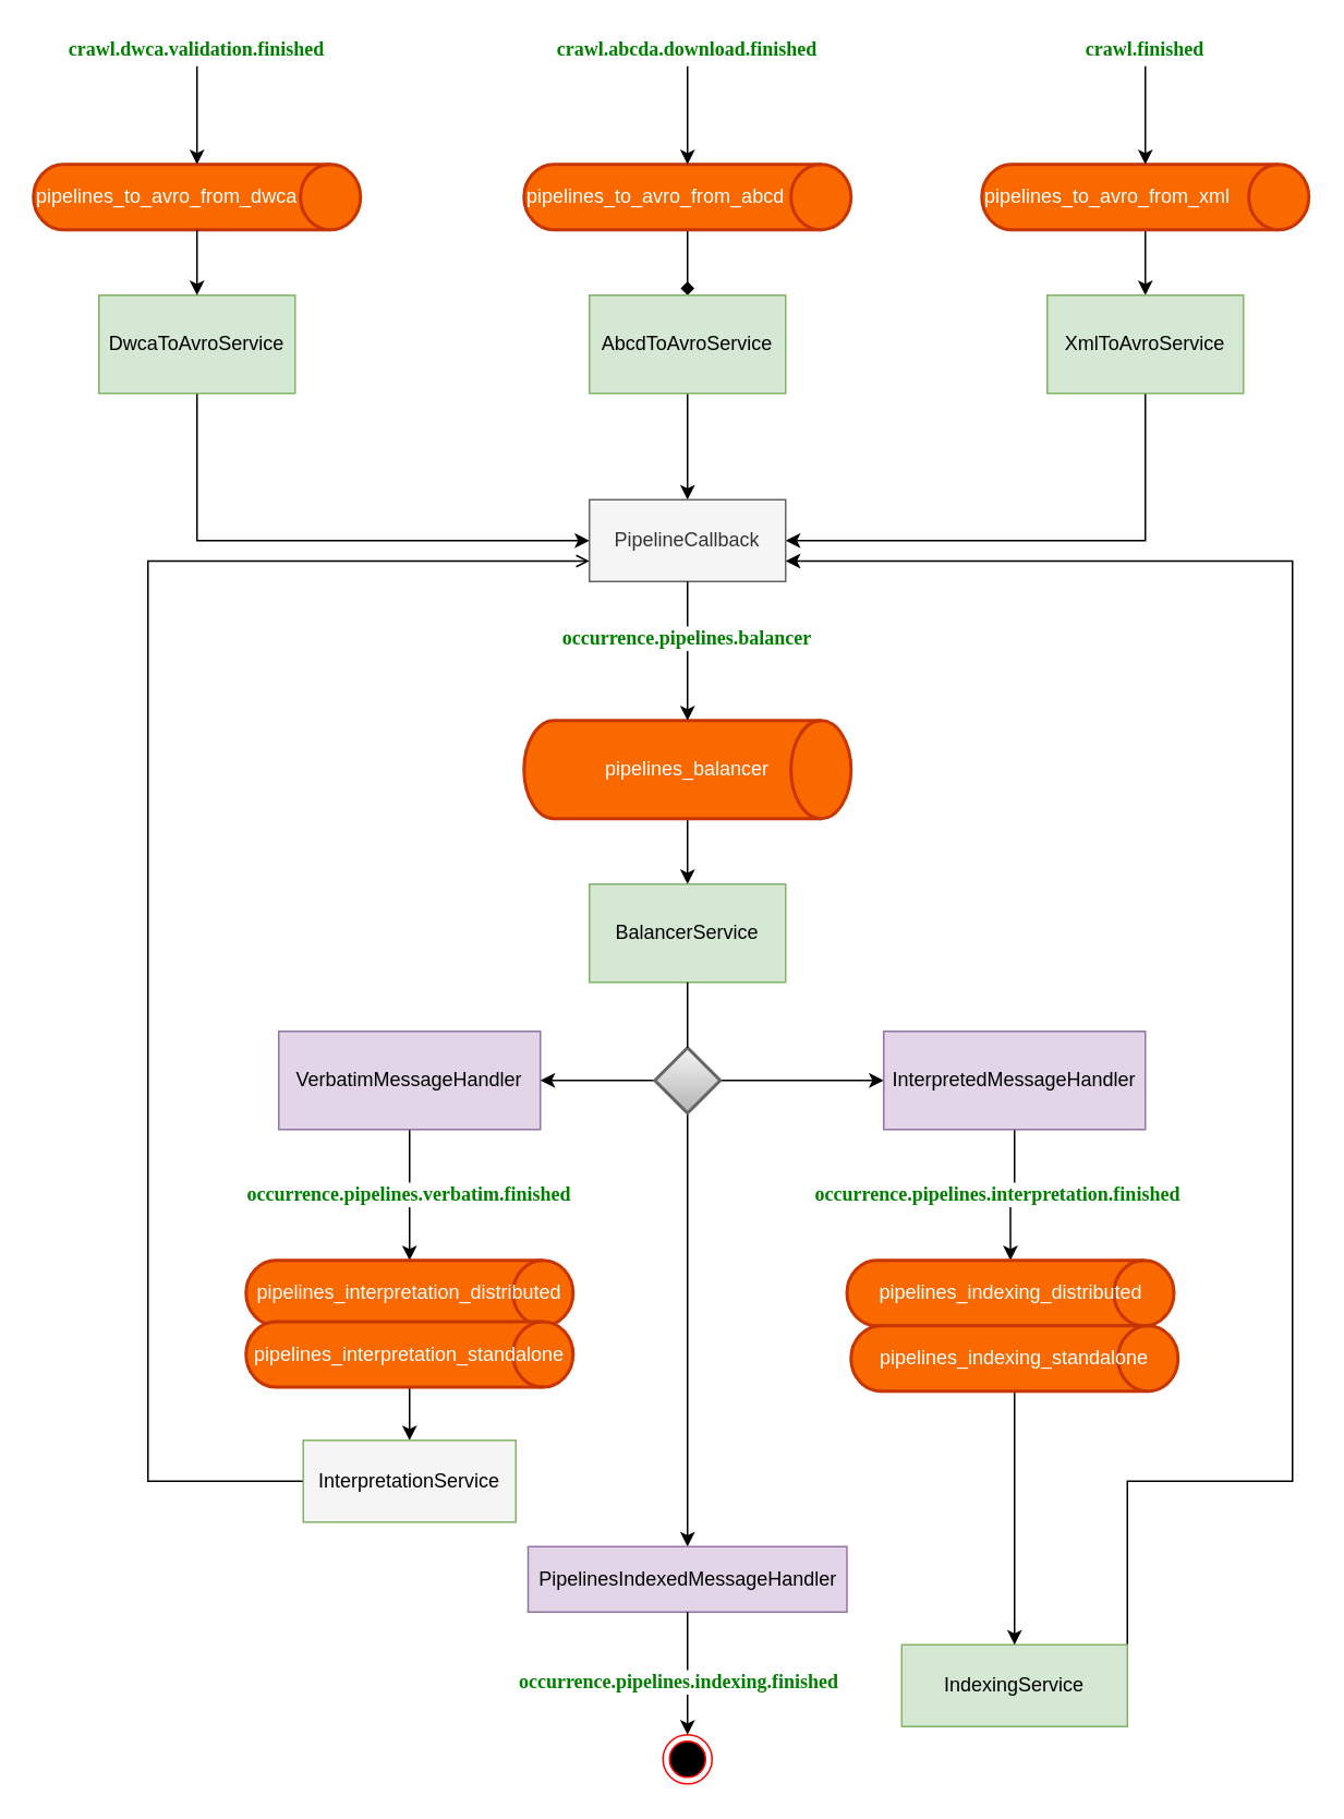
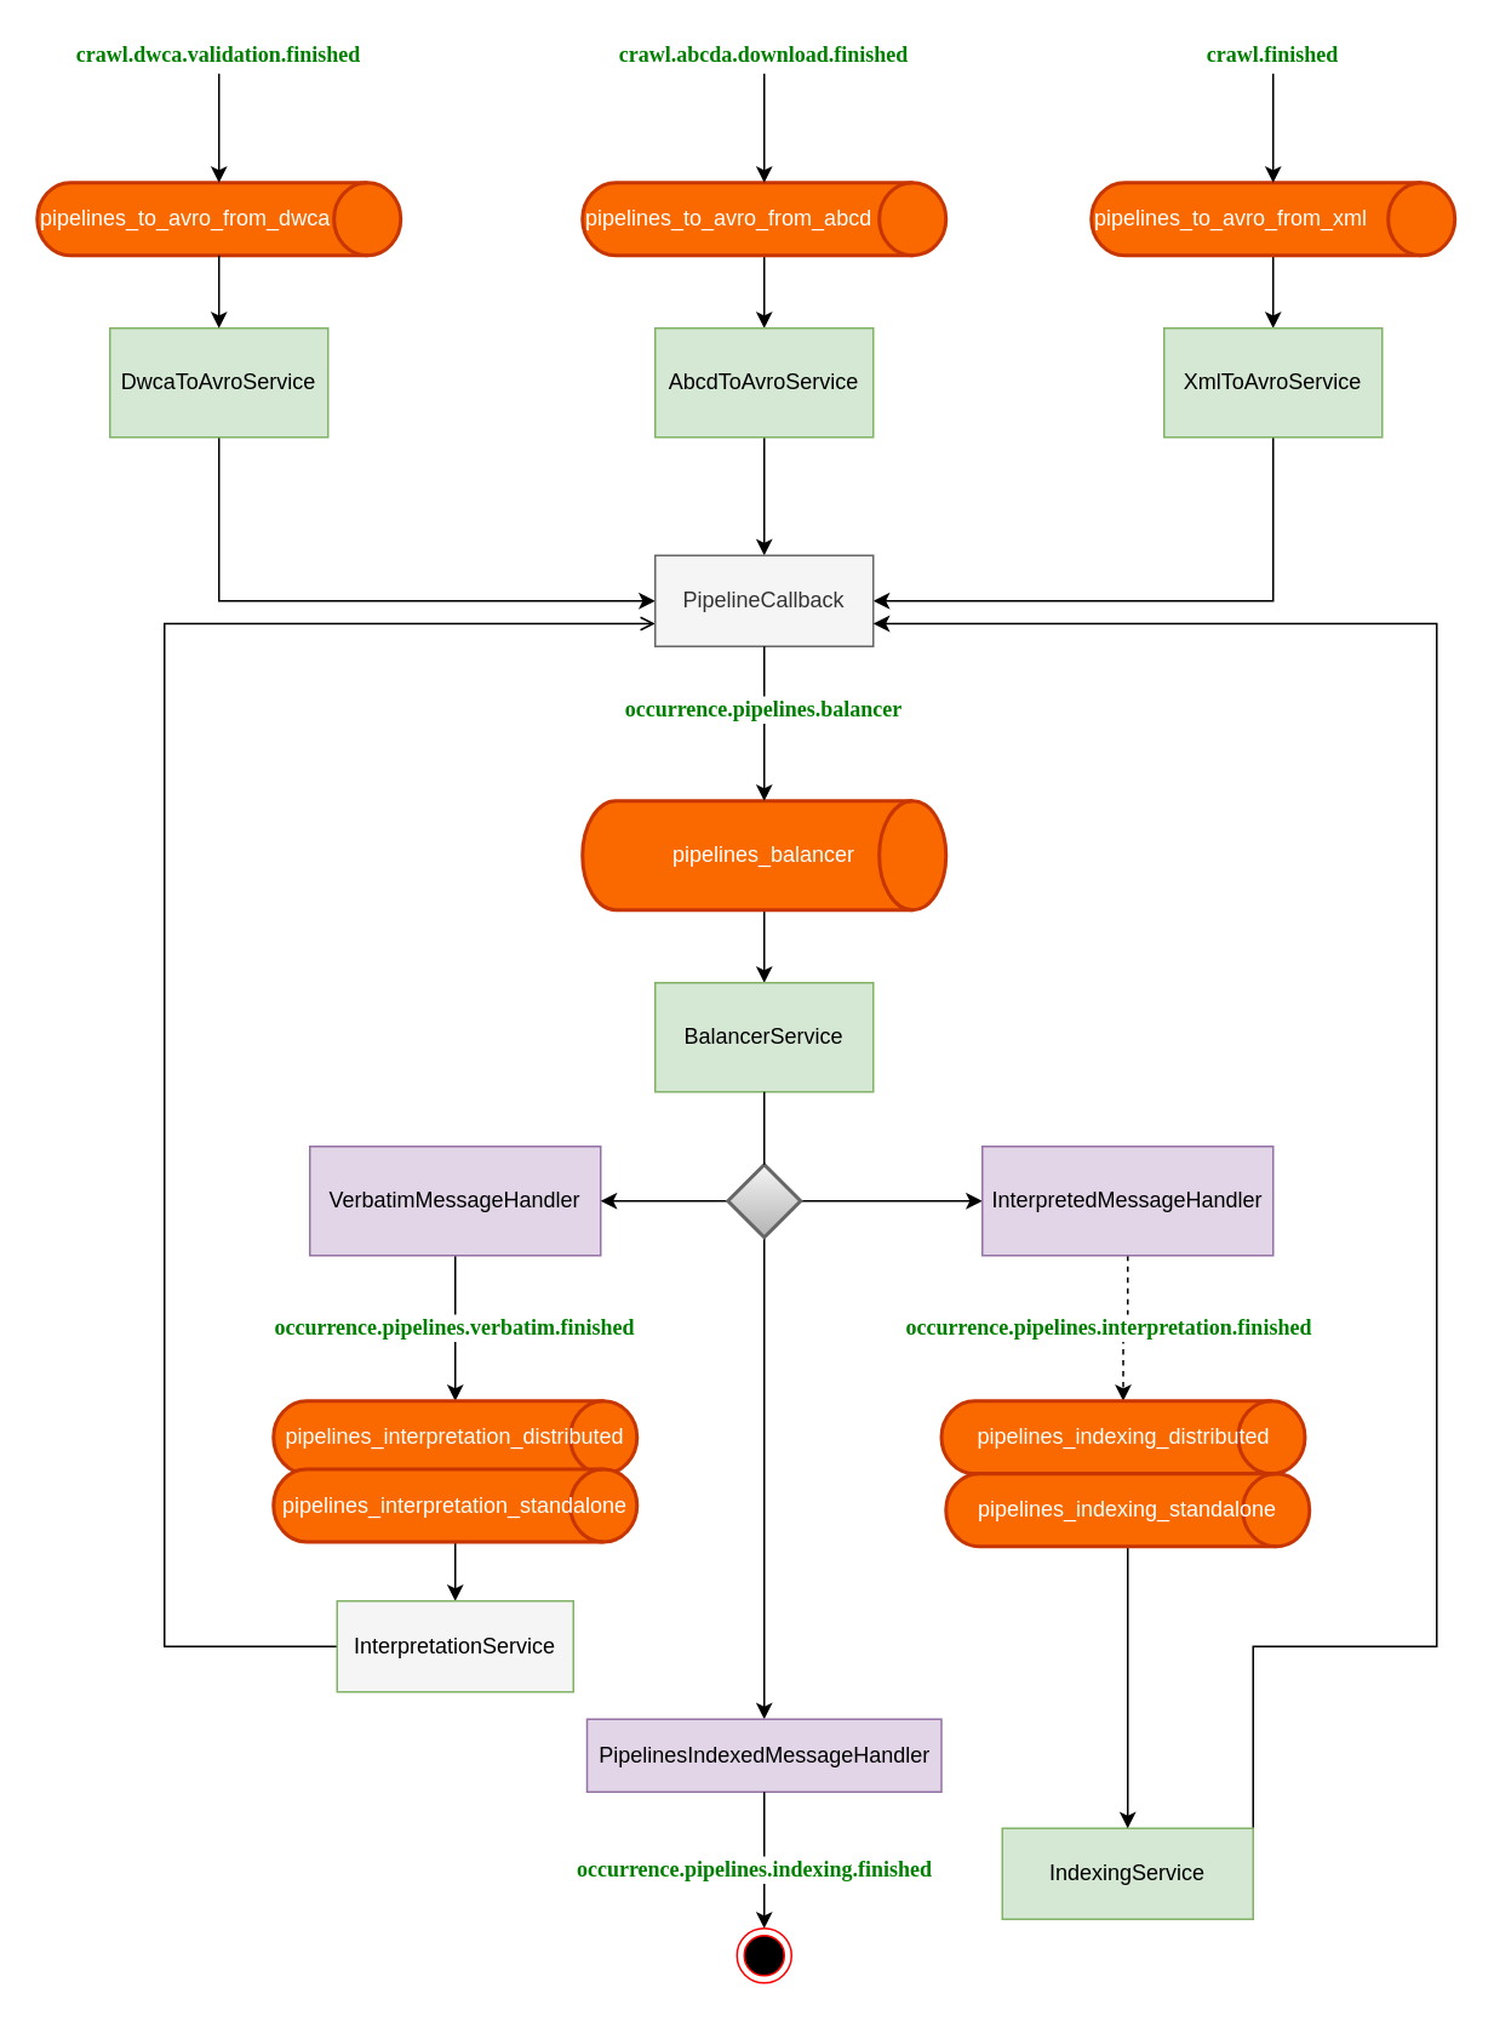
- <mxCell id="27" style="edgeStyle=orthogonalEdgeStyle;rounded=0;orthogonalLoop=1;jettySize=auto;html=1;exitX=0.5;exitY=1;exitDx=0;exitDy=0;exitPerimeter=0;endArrow=diamond;" parent="1" source="28" target="32" edge="1"><mxGeometry relative="1" as="geometry" /></mxCell>
+ <mxCell id="27" style="edgeStyle=orthogonalEdgeStyle;rounded=0;orthogonalLoop=1;jettySize=auto;html=1;exitX=0.5;exitY=1;exitDx=0;exitDy=0;exitPerimeter=0;" parent="1" source="28" target="32" edge="1"><mxGeometry relative="1" as="geometry" /></mxCell>
- <mxCell id="37" style="edgeStyle=orthogonalEdgeStyle;rounded=0;orthogonalLoop=1;jettySize=auto;html=1;exitX=0.5;exitY=1;exitDx=0;exitDy=0;" parent="1" source="38" target="43" edge="1"><mxGeometry relative="1" as="geometry" /></mxCell>
+ <mxCell id="37" style="edgeStyle=orthogonalEdgeStyle;rounded=0;orthogonalLoop=1;jettySize=auto;html=1;exitX=0.5;exitY=1;exitDx=0;exitDy=0;dashed=1;" parent="1" source="38" target="43" edge="1"><mxGeometry relative="1" as="geometry" /></mxCell>
